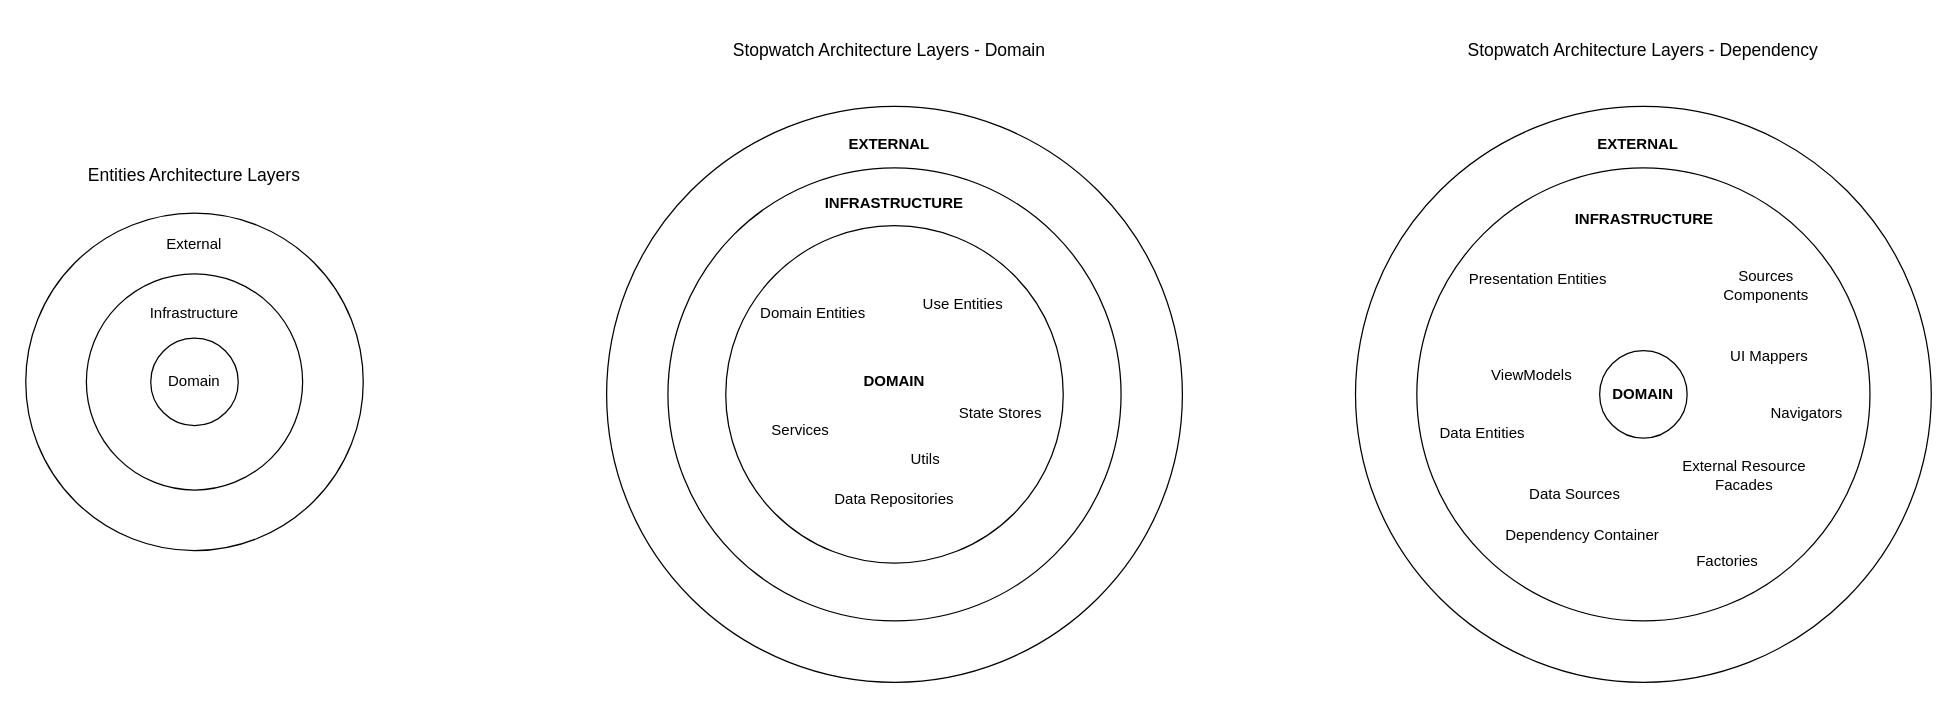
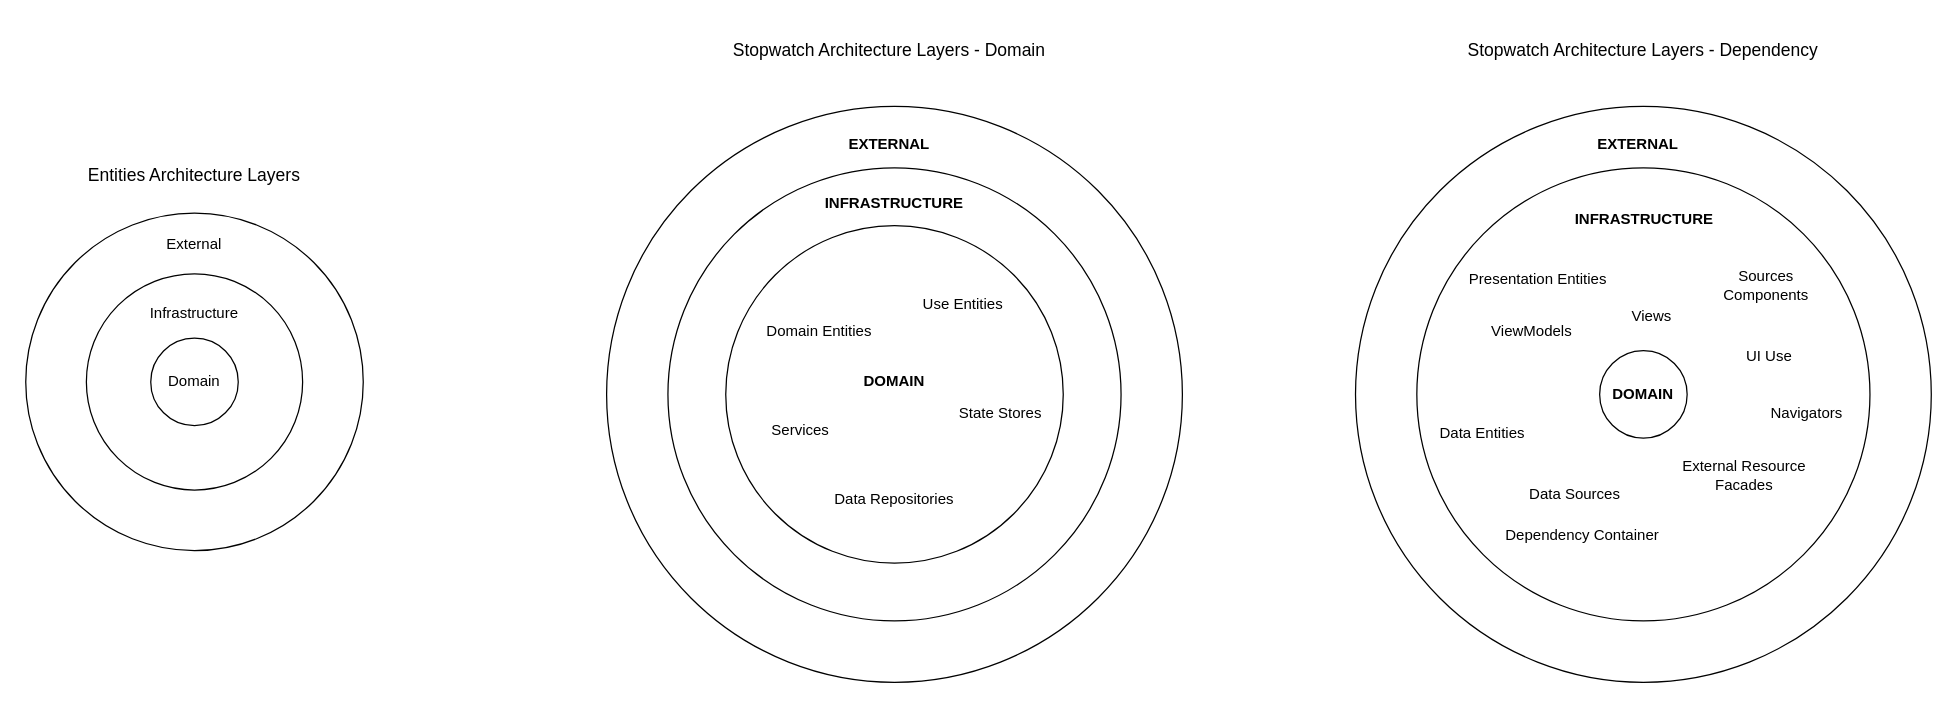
- <mxCell id="13" value="Domain Entities" style="text;html=1;strokeColor=none;fillColor=none;align=center;verticalAlign=middle;whiteSpace=wrap;rounded=0;" parent="1" vertex="1"><mxGeometry x="605" y="235" width="90" height="30" as="geometry" /></mxCell>
+ <mxCell id="13" value="Domain Entities" style="text;html=1;strokeColor=none;fillColor=none;align=center;verticalAlign=middle;whiteSpace=wrap;rounded=0;" parent="1" vertex="1"><mxGeometry x="610" y="250" width="90" height="30" as="geometry" /></mxCell>
+ <mxCell id="28" value="Views" style="text;html=1;strokeColor=none;fillColor=none;align=center;verticalAlign=middle;whiteSpace=wrap;rounded=0;" vertex="1" parent="1"><mxGeometry x="1300.88" y="240" width="40" height="25" as="geometry" /></mxCell>
- <mxCell id="31" value="UI Mappers" style="text;html=1;strokeColor=none;fillColor=none;align=center;verticalAlign=middle;whiteSpace=wrap;rounded=0;" vertex="1" parent="1"><mxGeometry x="1380.31" y="270" width="70" height="30" as="geometry" /></mxCell>
+ <mxCell id="31" value="UI Use" style="text;html=1;strokeColor=none;fillColor=none;align=center;verticalAlign=middle;whiteSpace=wrap;rounded=0;" vertex="1" parent="1"><mxGeometry x="1380.31" y="270" width="70" height="30" as="geometry" /></mxCell>
- <mxCell id="30" value="ViewModels" style="text;html=1;strokeColor=none;fillColor=none;align=center;verticalAlign=middle;whiteSpace=wrap;rounded=0;" vertex="1" parent="1"><mxGeometry x="1190" y="285" width="70" height="30" as="geometry" /></mxCell>
+ <mxCell id="30" value="ViewModels" style="text;html=1;strokeColor=none;fillColor=none;align=center;verticalAlign=middle;whiteSpace=wrap;rounded=0;" vertex="1" parent="1"><mxGeometry x="1190" y="250" width="70" height="30" as="geometry" /></mxCell>
- <mxCell id="20" value="Utils" style="text;html=1;strokeColor=none;fillColor=none;align=center;verticalAlign=middle;whiteSpace=wrap;rounded=0;" parent="1" vertex="1"><mxGeometry x="685" y="356.5" width="110" height="20" as="geometry" /></mxCell>
- <mxCell id="37" value="Factories" style="text;html=1;strokeColor=none;fillColor=none;align=center;verticalAlign=middle;whiteSpace=wrap;rounded=0;" vertex="1" parent="1"><mxGeometry x="1340.88" y="442.5" width="81.19" height="13.5" as="geometry" /></mxCell>
